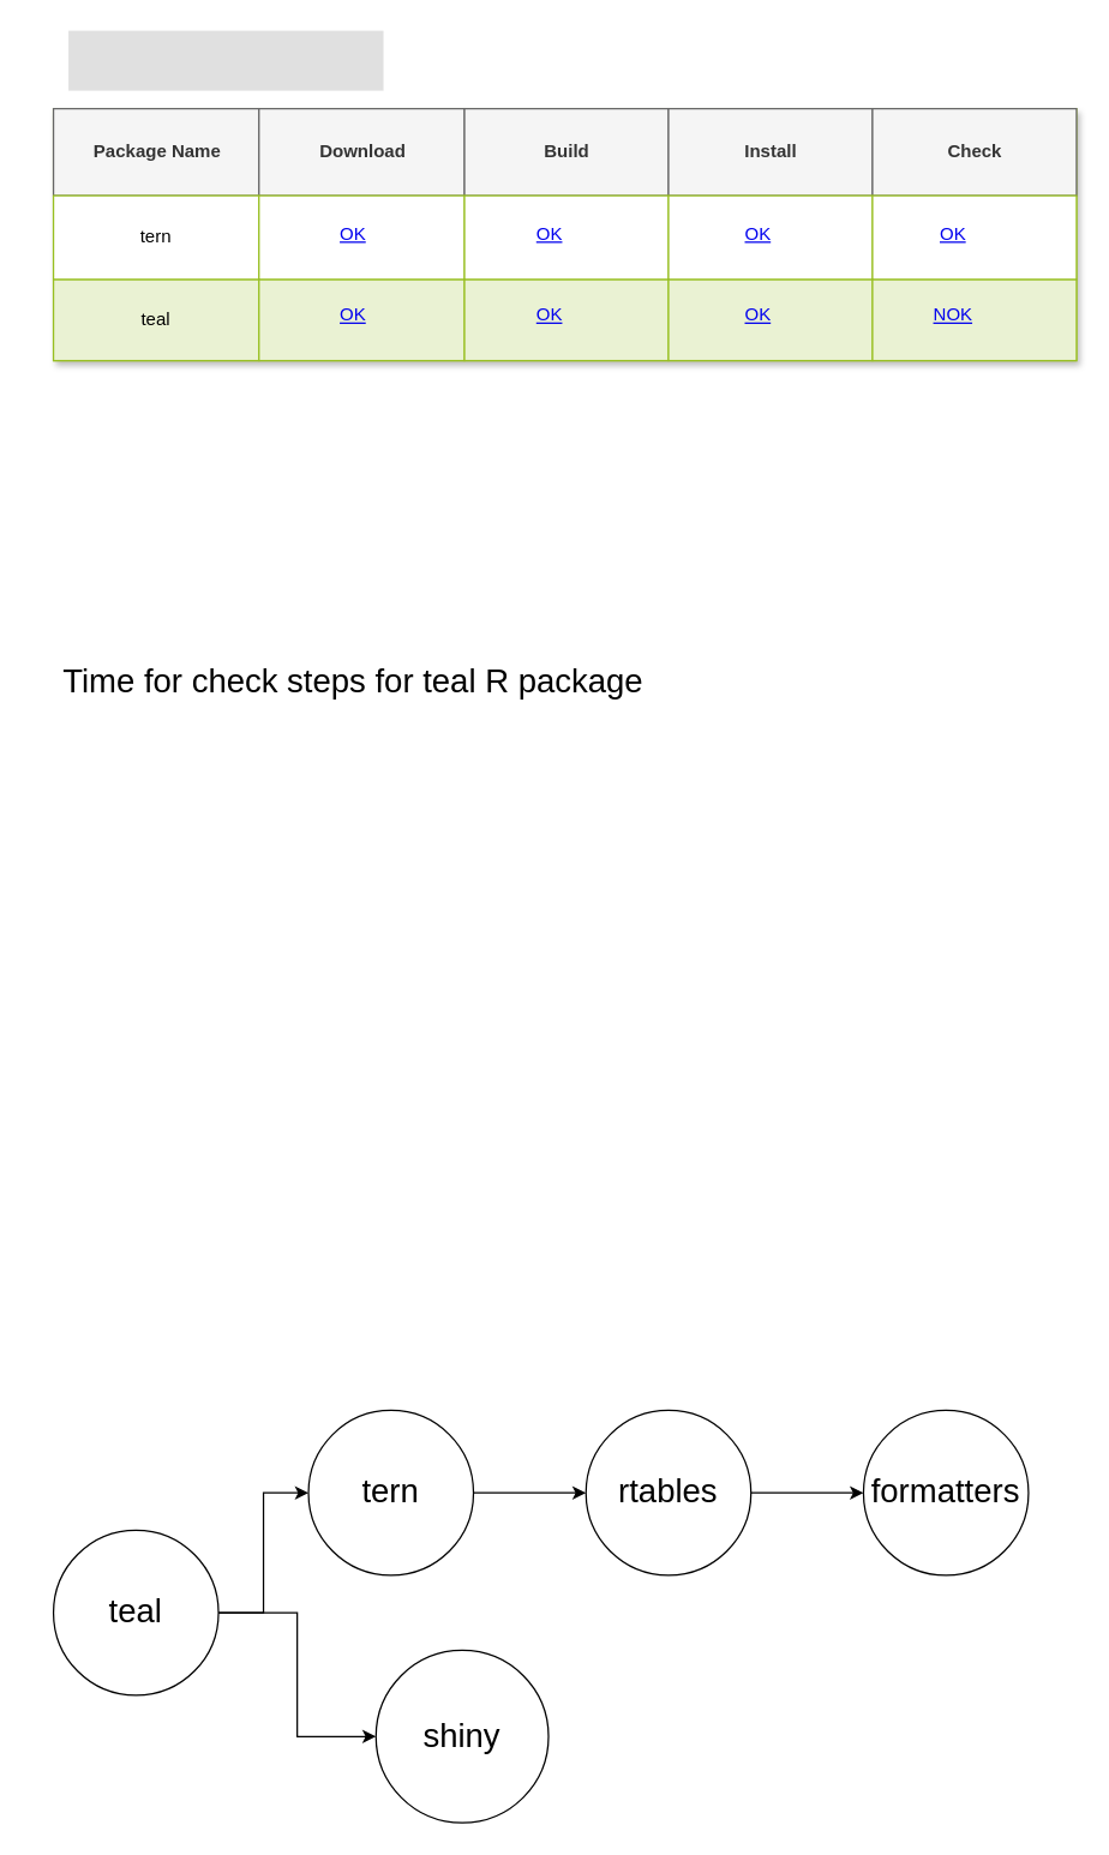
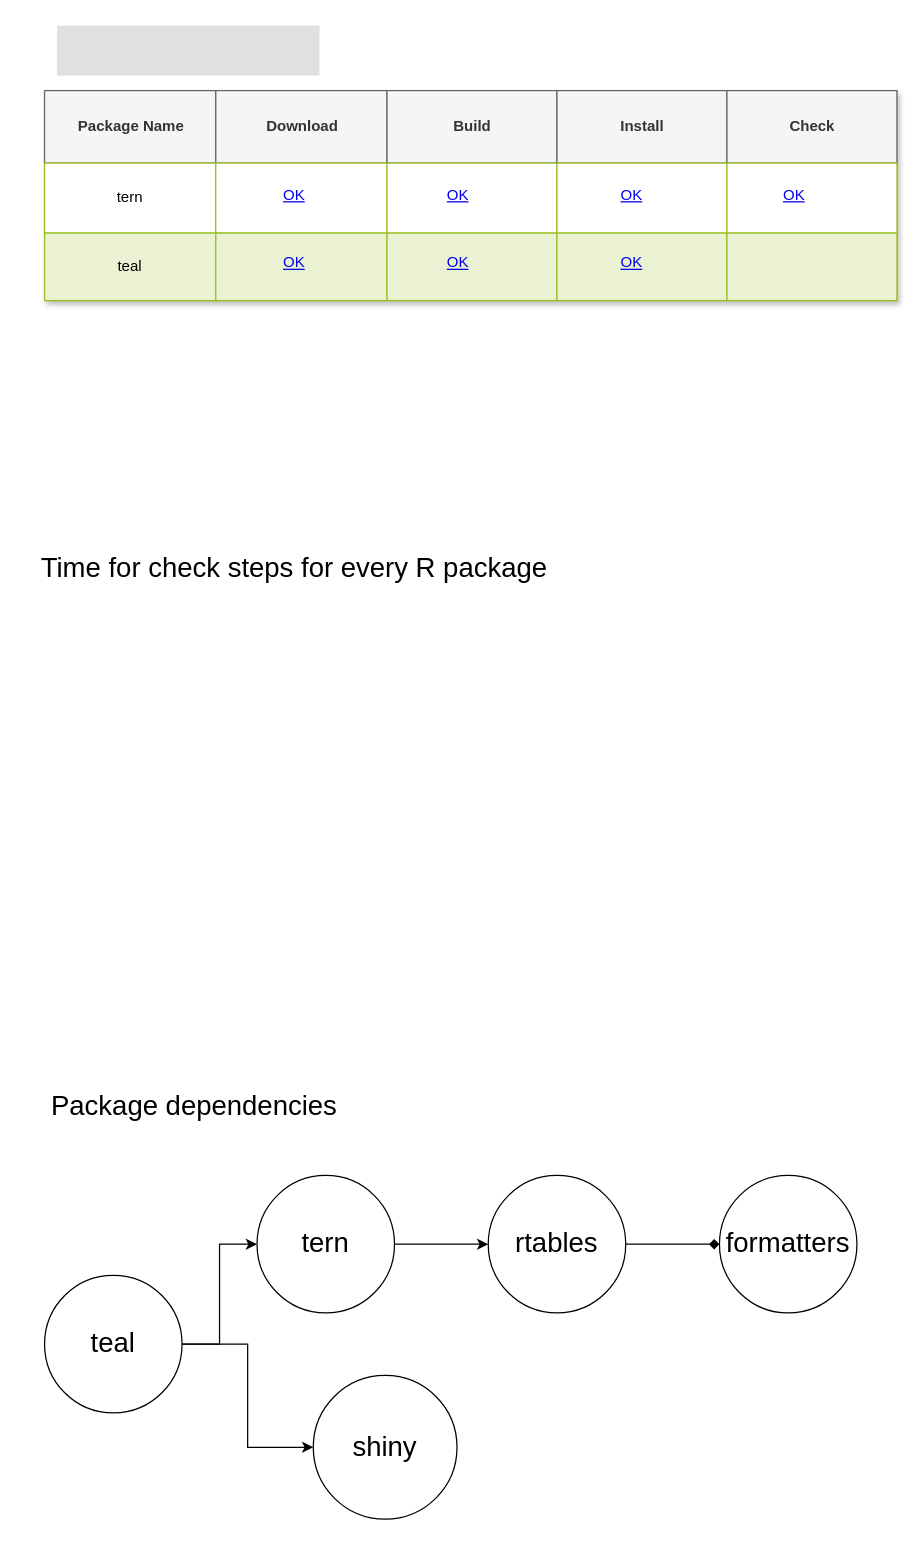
- <mxCell id="28" value="NOK" style="text;html=1;strokeColor=none;fillColor=none;whiteSpace=wrap;align=center;verticalAlign=middle;fontColor=#0000EE;fontStyle=4;" vertex="1" parent="1"><mxGeometry x="605" y="190" width="60" height="40" as="geometry" /></mxCell>
- <mxCell id="32" value="Time for check steps for teal R package" style="text;html=1;strokeColor=none;fillColor=none;align=center;verticalAlign=middle;whiteSpace=wrap;rounded=0;fontSize=22;" vertex="1" parent="1"><mxGeometry x="20" y="440" width="430" height="30" as="geometry" /></mxCell>
+ <mxCell id="32" value="Time for check steps for every R package" style="text;html=1;strokeColor=none;fillColor=none;align=center;verticalAlign=middle;whiteSpace=wrap;rounded=0;fontSize=22;" vertex="1" parent="1"><mxGeometry x="20" y="440" width="430" height="30" as="geometry" /></mxCell>
+ <mxCell id="42" value="Package dependencies" style="text;html=1;strokeColor=none;fillColor=none;align=center;verticalAlign=middle;whiteSpace=wrap;rounded=0;fontSize=22;" vertex="1" parent="1"><mxGeometry x="25" y="870" width="260" height="30" as="geometry" /></mxCell>
- <mxCell id="39" style="edgeStyle=orthogonalEdgeStyle;rounded=0;orthogonalLoop=1;jettySize=auto;html=1;fontSize=22;" edge="1" parent="1" source="40" target="41"><mxGeometry relative="1" as="geometry" /></mxCell>
+ <mxCell id="39" style="edgeStyle=orthogonalEdgeStyle;rounded=0;orthogonalLoop=1;jettySize=auto;html=1;fontSize=22;endArrow=diamond;" edge="1" parent="1" source="40" target="41"><mxGeometry relative="1" as="geometry" /></mxCell>
